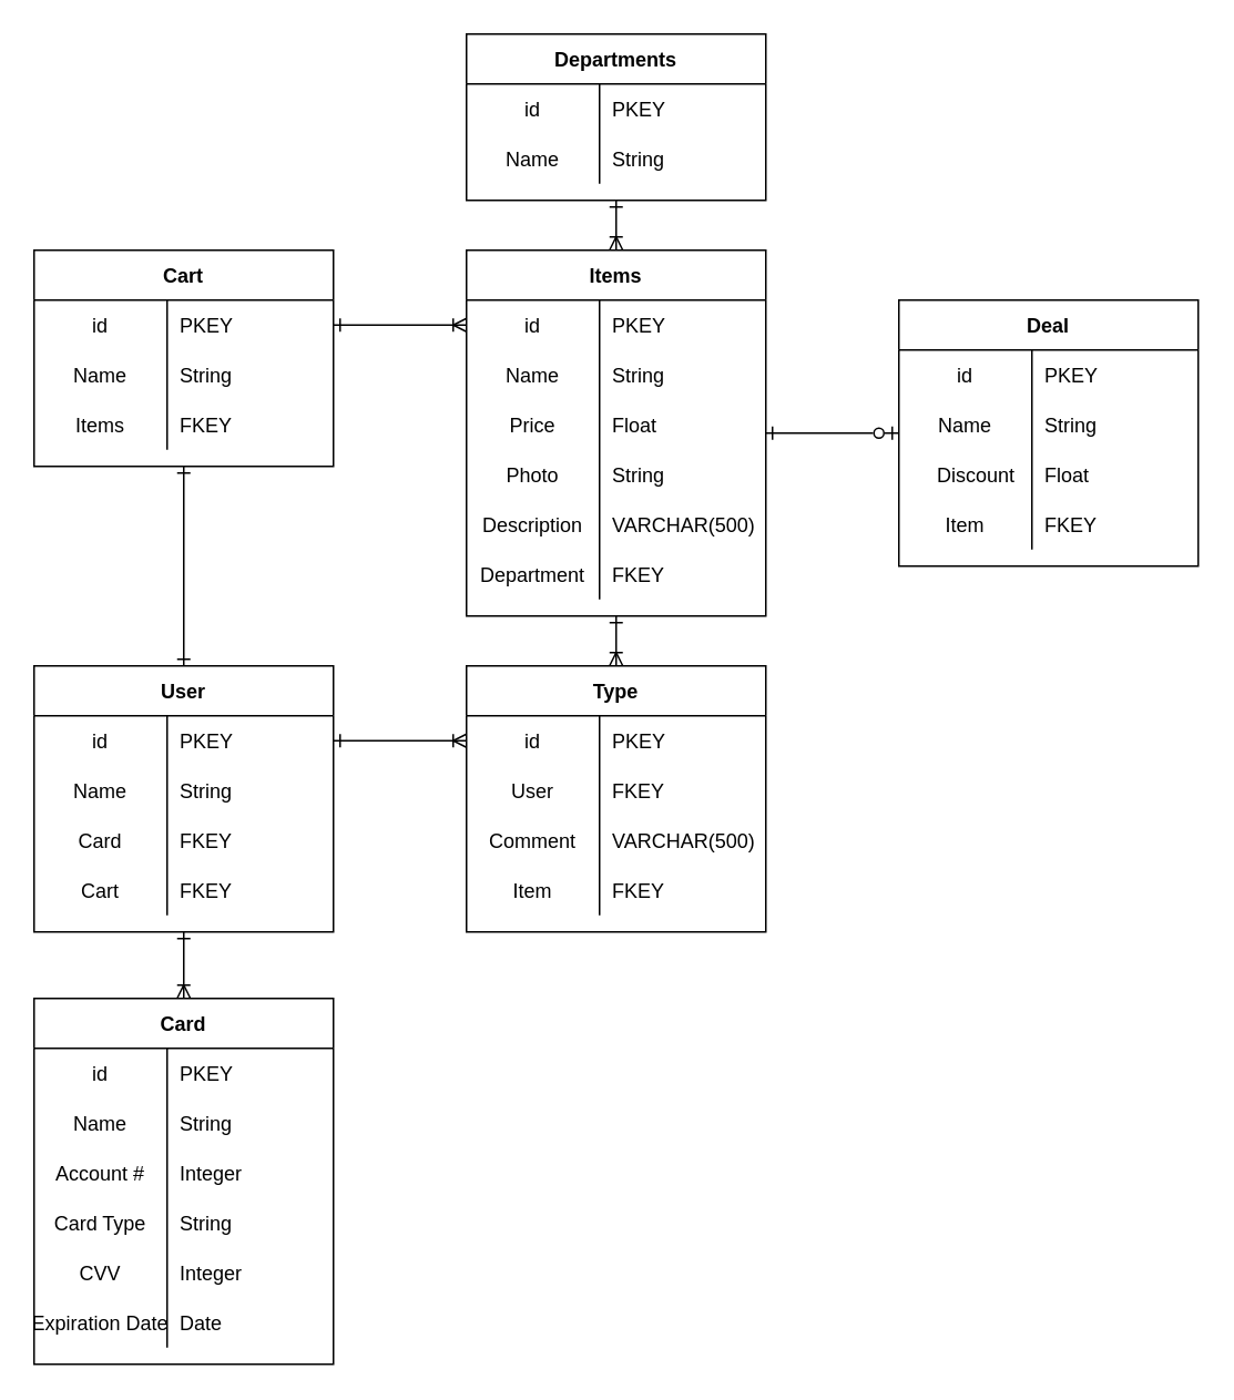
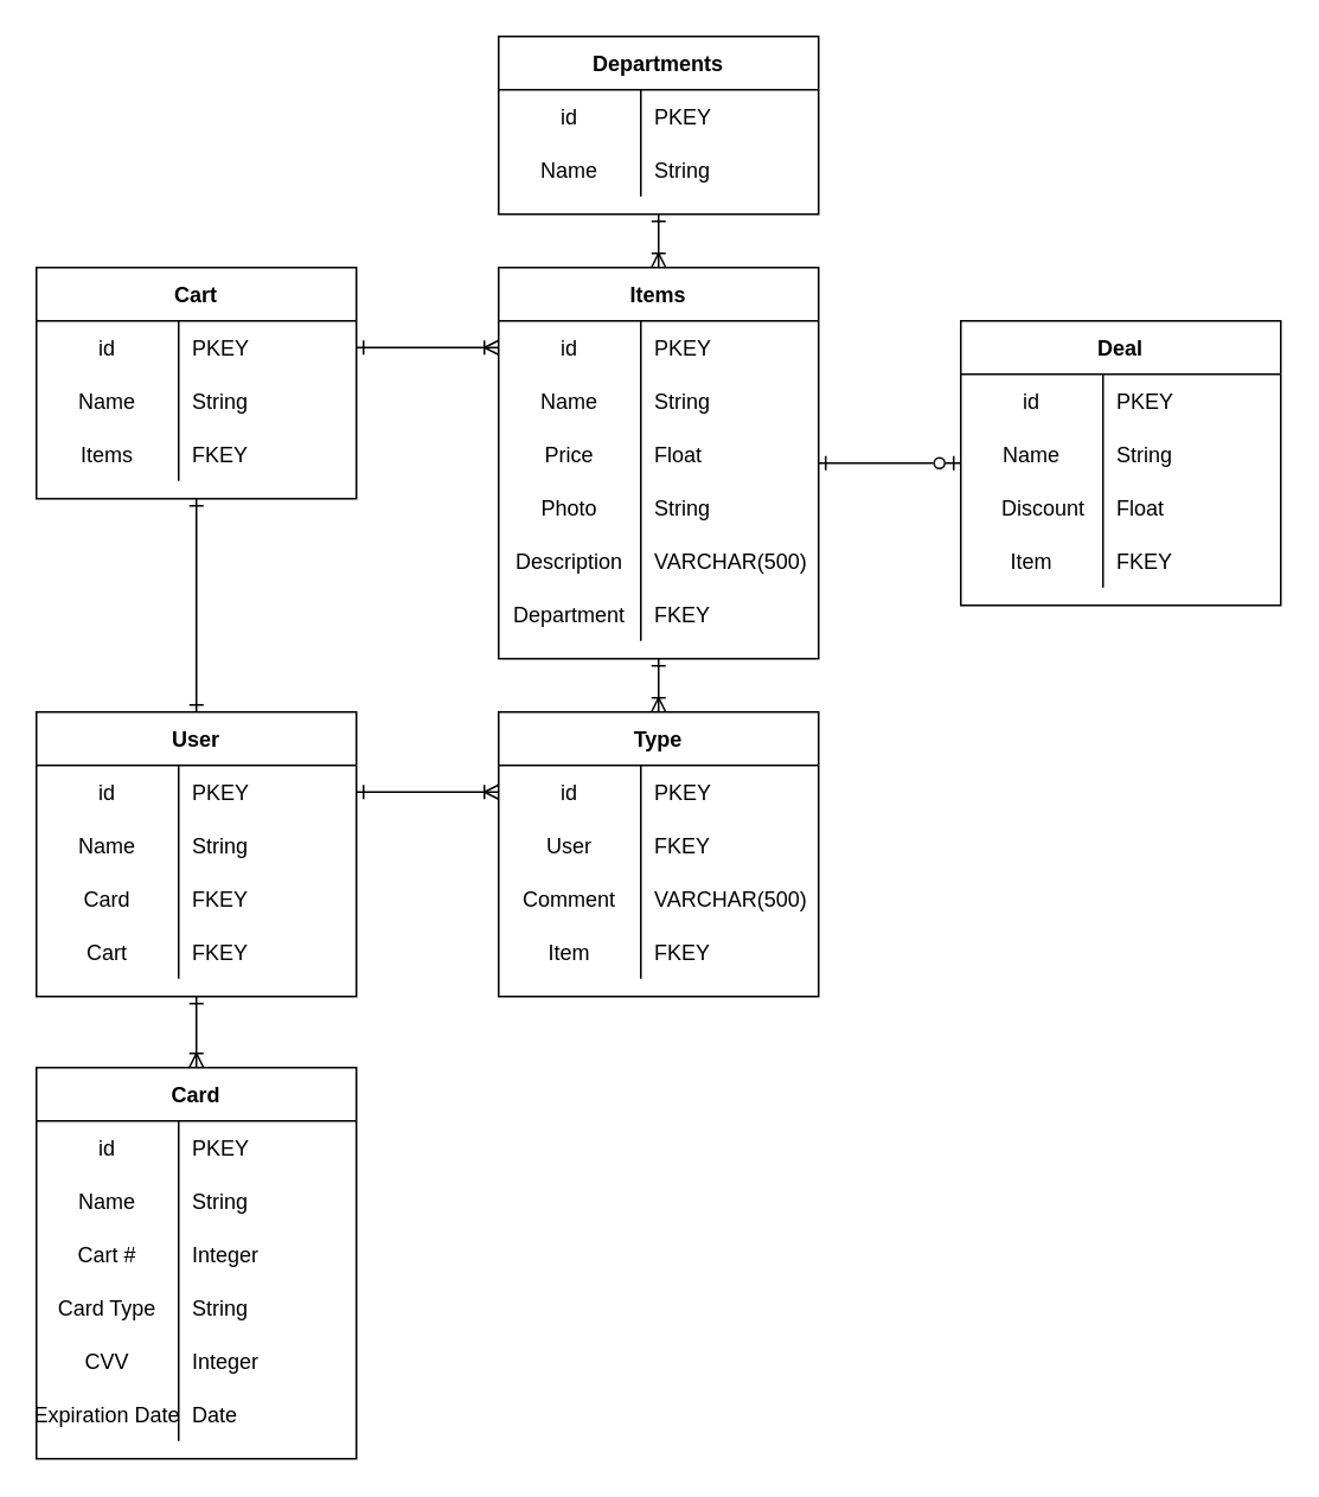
- <mxCell id="79" value="Account #" style="shape=partialRectangle;connectable=0;fillColor=none;top=0;left=0;bottom=0;right=0;editable=1;overflow=hidden;" vertex="1" parent="78"><mxGeometry width="80" height="30" as="geometry"><mxRectangle width="80" height="30" as="alternateBounds" /></mxGeometry></mxCell>
+ <mxCell id="79" value="Cart #" style="shape=partialRectangle;connectable=0;fillColor=none;top=0;left=0;bottom=0;right=0;editable=1;overflow=hidden;" vertex="1" parent="78"><mxGeometry width="80" height="30" as="geometry"><mxRectangle width="80" height="30" as="alternateBounds" /></mxGeometry></mxCell>
